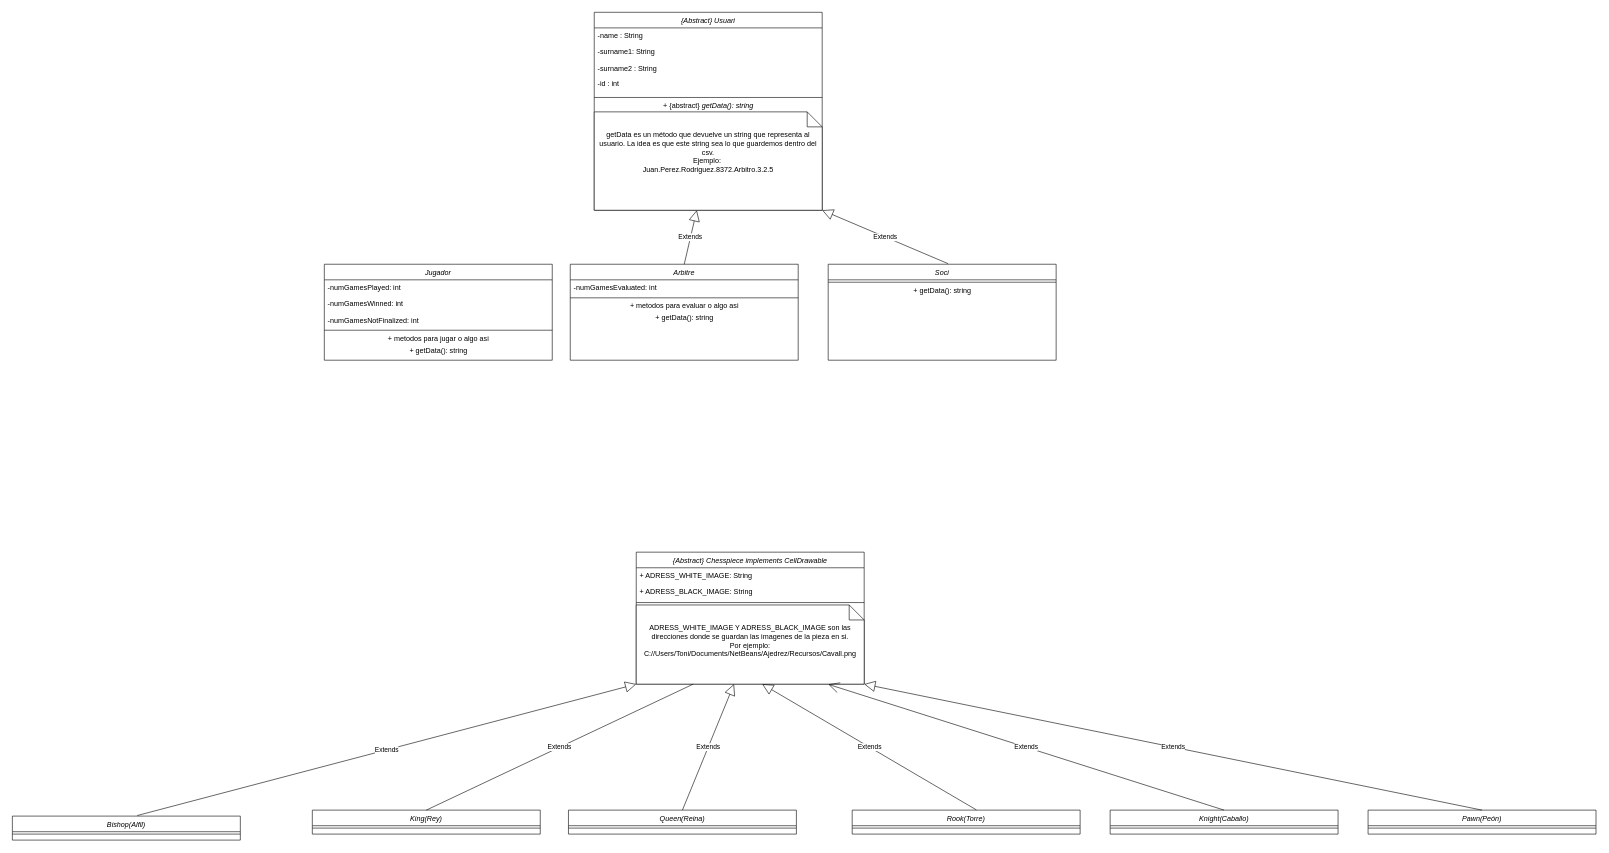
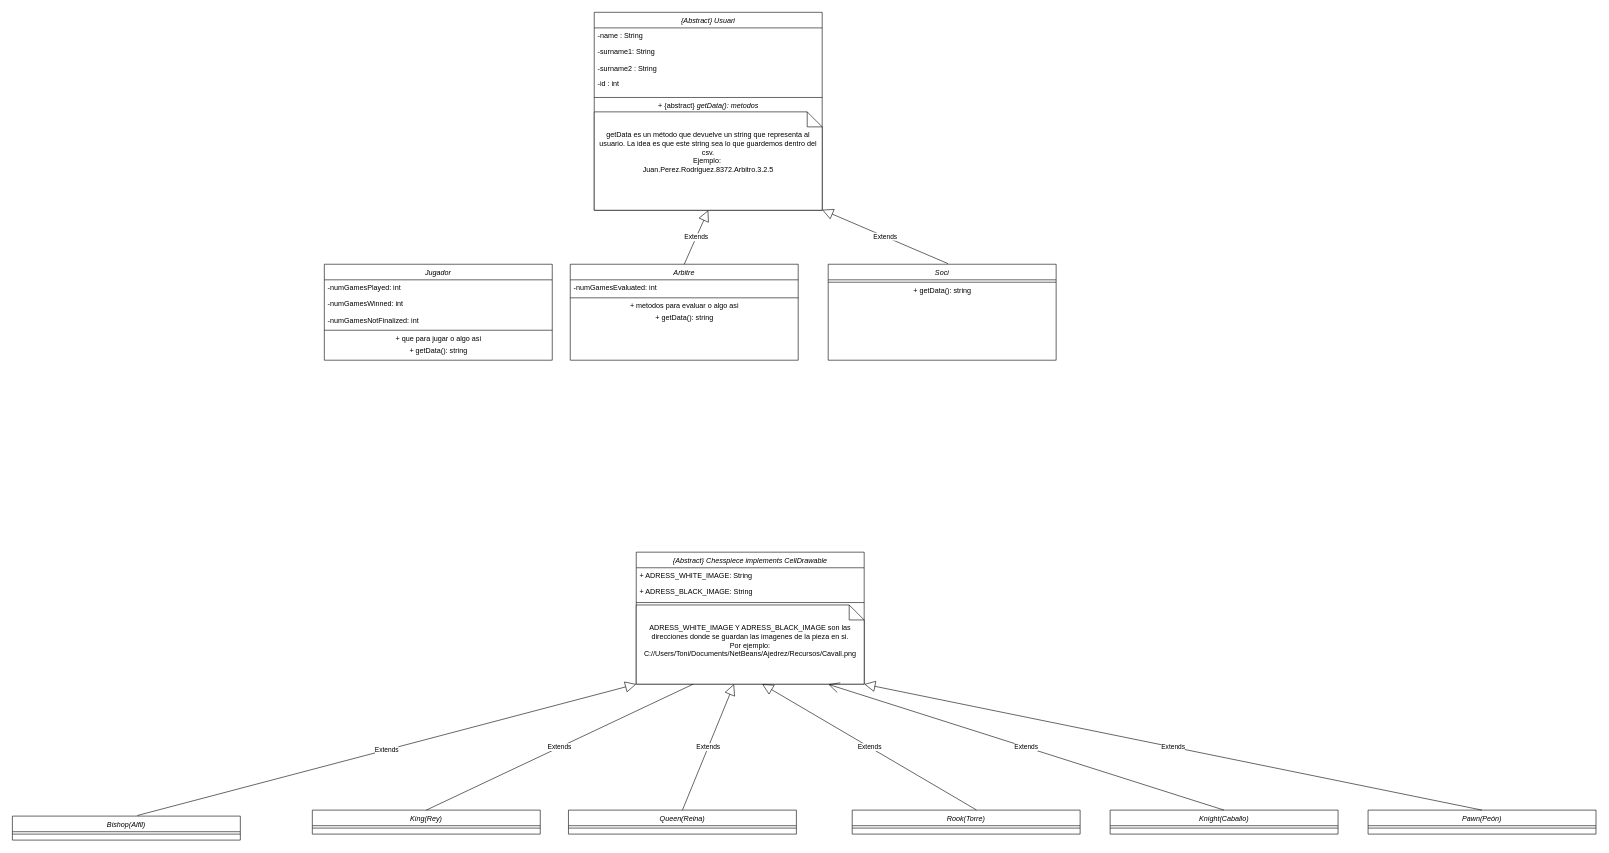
- <mxCell id="8" value="+ {abstract}&amp;nbsp;&lt;i&gt;getData(): string&lt;/i&gt;" style="text;html=1;align=center;verticalAlign=middle;resizable=0;points=[];autosize=1;" vertex="1" parent="2"><mxGeometry y="146" width="380" height="20" as="geometry" /></mxCell>
+ <mxCell id="8" value="+ {abstract}&amp;nbsp;&lt;i&gt;getData(): metodos&lt;/i&gt;" style="text;html=1;align=center;verticalAlign=middle;resizable=0;points=[];autosize=1;" vertex="1" parent="2"><mxGeometry y="146" width="380" height="20" as="geometry" /></mxCell>
- <mxCell id="26" value="Extends" style="endArrow=block;endSize=16;endFill=0;html=1;exitX=0.526;exitY=-0.006;exitDx=0;exitDy=0;exitPerimeter=0;entryX=1;entryY=1;entryDx=0;entryDy=0;" edge="1" parent="1" source="22" target="2"><mxGeometry width="160" relative="1" as="geometry"><mxPoint x="1500" y="400" as="sourcePoint" /><mxPoint x="1660" y="400" as="targetPoint" /><mxPoint as="offset" /></mxGeometry></mxCell>
+ <mxCell id="26" value="Extends" style="endArrow=block;endSize=16;endFill=0;html=1;exitX=0.526;exitY=-0.006;exitDx=0;exitDy=0;exitPerimeter=0;" edge="1" parent="1" source="22" target="9"><mxGeometry width="160" relative="1" as="geometry"><mxPoint x="1500" y="400" as="sourcePoint" /><mxPoint x="1660" y="400" as="targetPoint" /><mxPoint as="offset" /></mxGeometry></mxCell>
- <mxCell id="25" value="Extends" style="endArrow=block;endSize=16;endFill=0;html=1;exitX=0.5;exitY=0;exitDx=0;exitDy=0;" edge="1" parent="1" source="17" target="9"><mxGeometry width="160" relative="1" as="geometry"><mxPoint x="1090" y="420" as="sourcePoint" /><mxPoint x="1250" y="420" as="targetPoint" /></mxGeometry></mxCell>
+ <mxCell id="25" value="Extends" style="endArrow=block;endSize=16;endFill=0;html=1;exitX=0.5;exitY=0;exitDx=0;exitDy=0;entryX=0.5;entryY=1;entryDx=0;entryDy=0;" edge="1" parent="1" source="17" target="2"><mxGeometry width="160" relative="1" as="geometry"><mxPoint x="1090" y="420" as="sourcePoint" /><mxPoint x="1250" y="420" as="targetPoint" /></mxGeometry></mxCell>
- <mxCell id="15" value="+ metodos para jugar o algo asi" style="text;html=1;align=center;verticalAlign=middle;resizable=0;points=[];autosize=1;" vertex="1" parent="10"><mxGeometry y="114" width="380" height="20" as="geometry" /></mxCell>
+ <mxCell id="15" value="+ que para jugar o algo asi" style="text;html=1;align=center;verticalAlign=middle;resizable=0;points=[];autosize=1;" vertex="1" parent="10"><mxGeometry y="114" width="380" height="20" as="geometry" /></mxCell>
